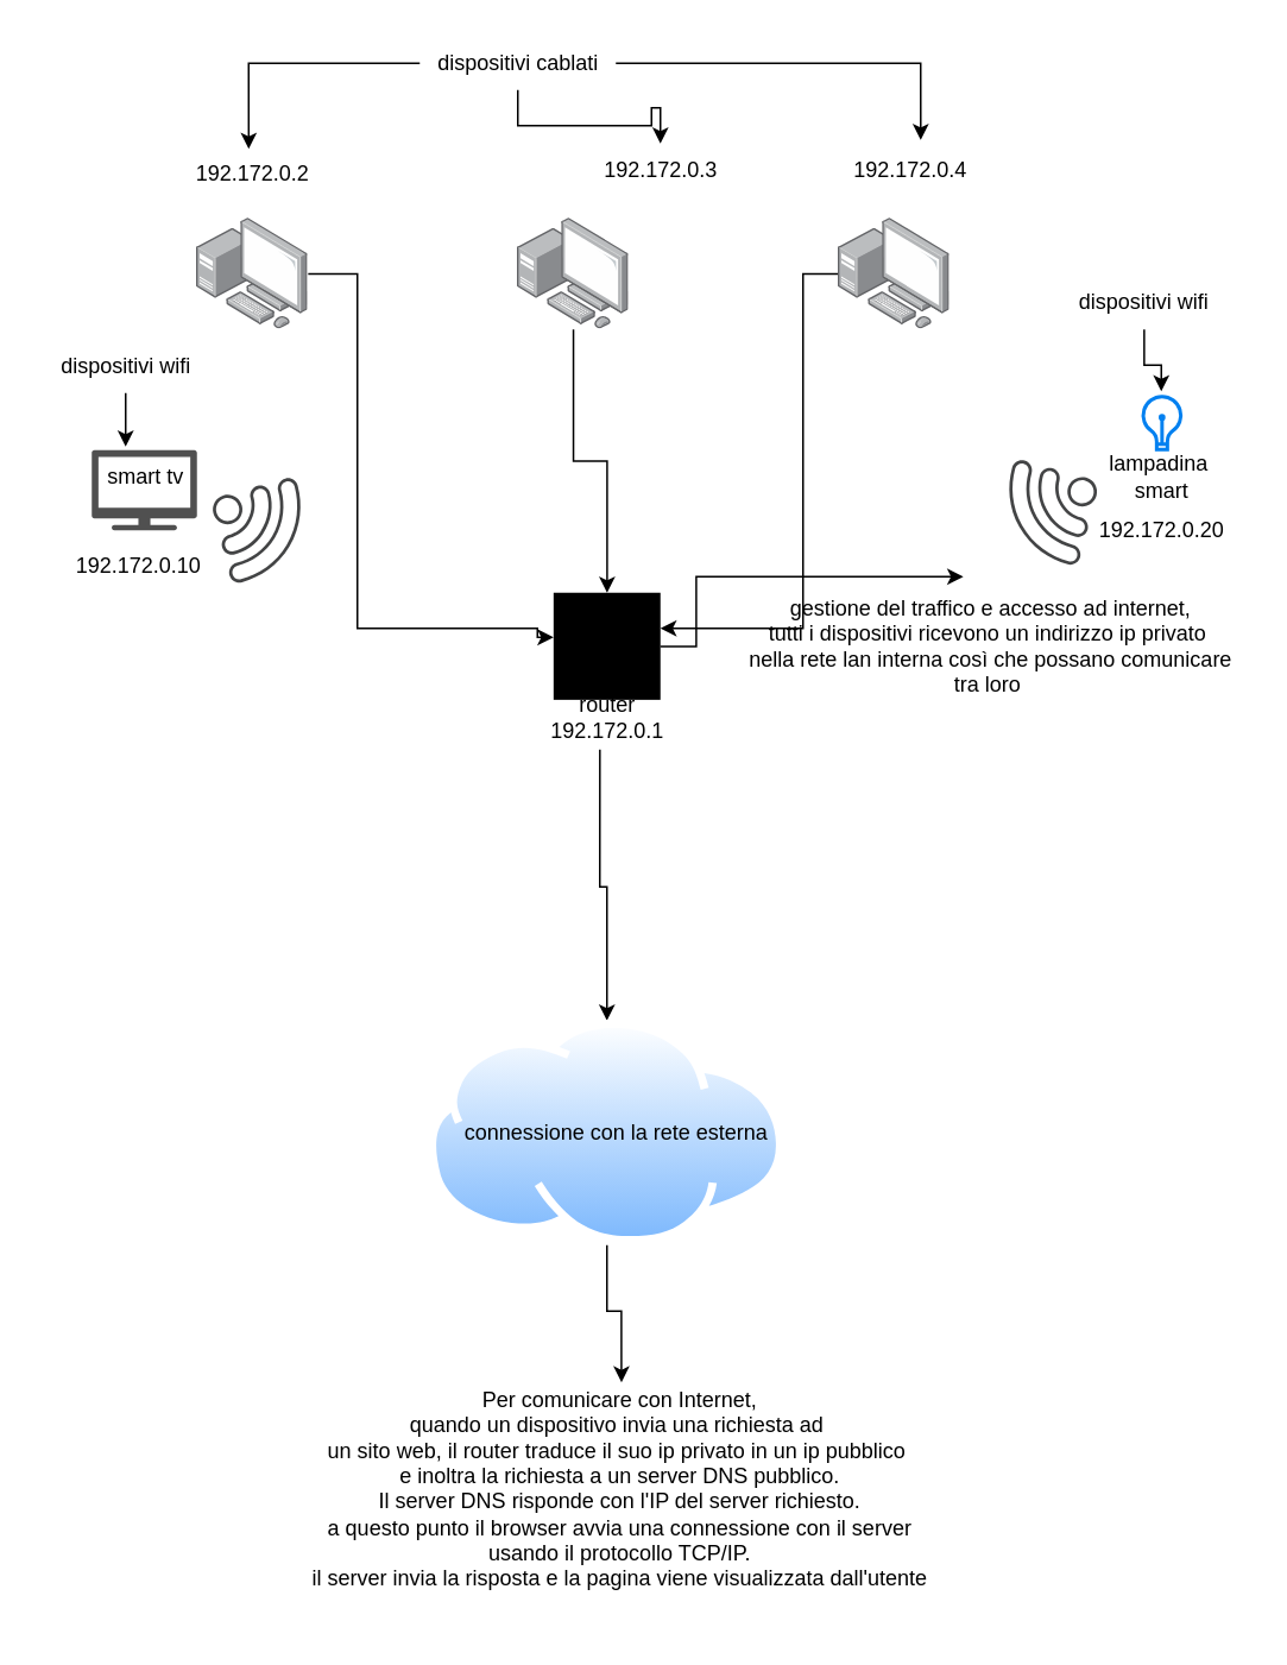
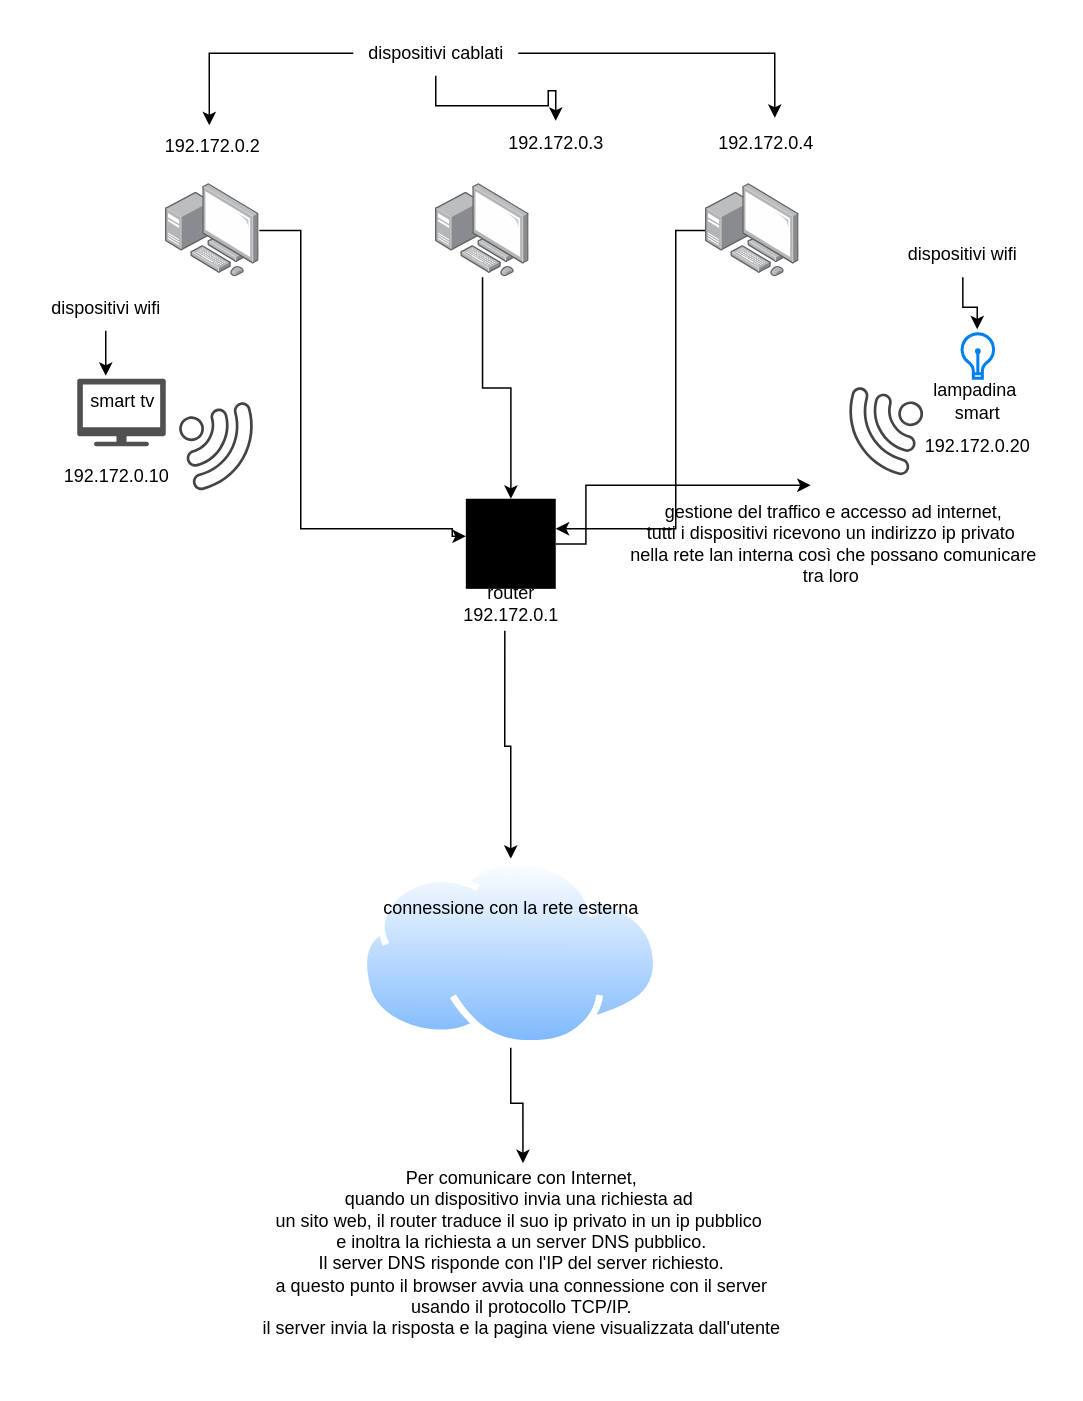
- <mxCell id="17" value="connessione con la rete esterna" style="text;html=1;align=center;verticalAlign=middle;resizable=0;points=[];autosize=1;strokeColor=none;fillColor=none;" vertex="1" parent="1"><mxGeometry x="250" y="620" width="190" height="30" as="geometry" /></mxCell>
+ <mxCell id="17" value="connessione con la rete esterna" style="text;html=1;align=center;verticalAlign=middle;resizable=0;points=[];autosize=1;strokeColor=none;fillColor=none;" vertex="1" parent="1"><mxGeometry x="245" y="590" width="190" height="30" as="geometry" /></mxCell>
